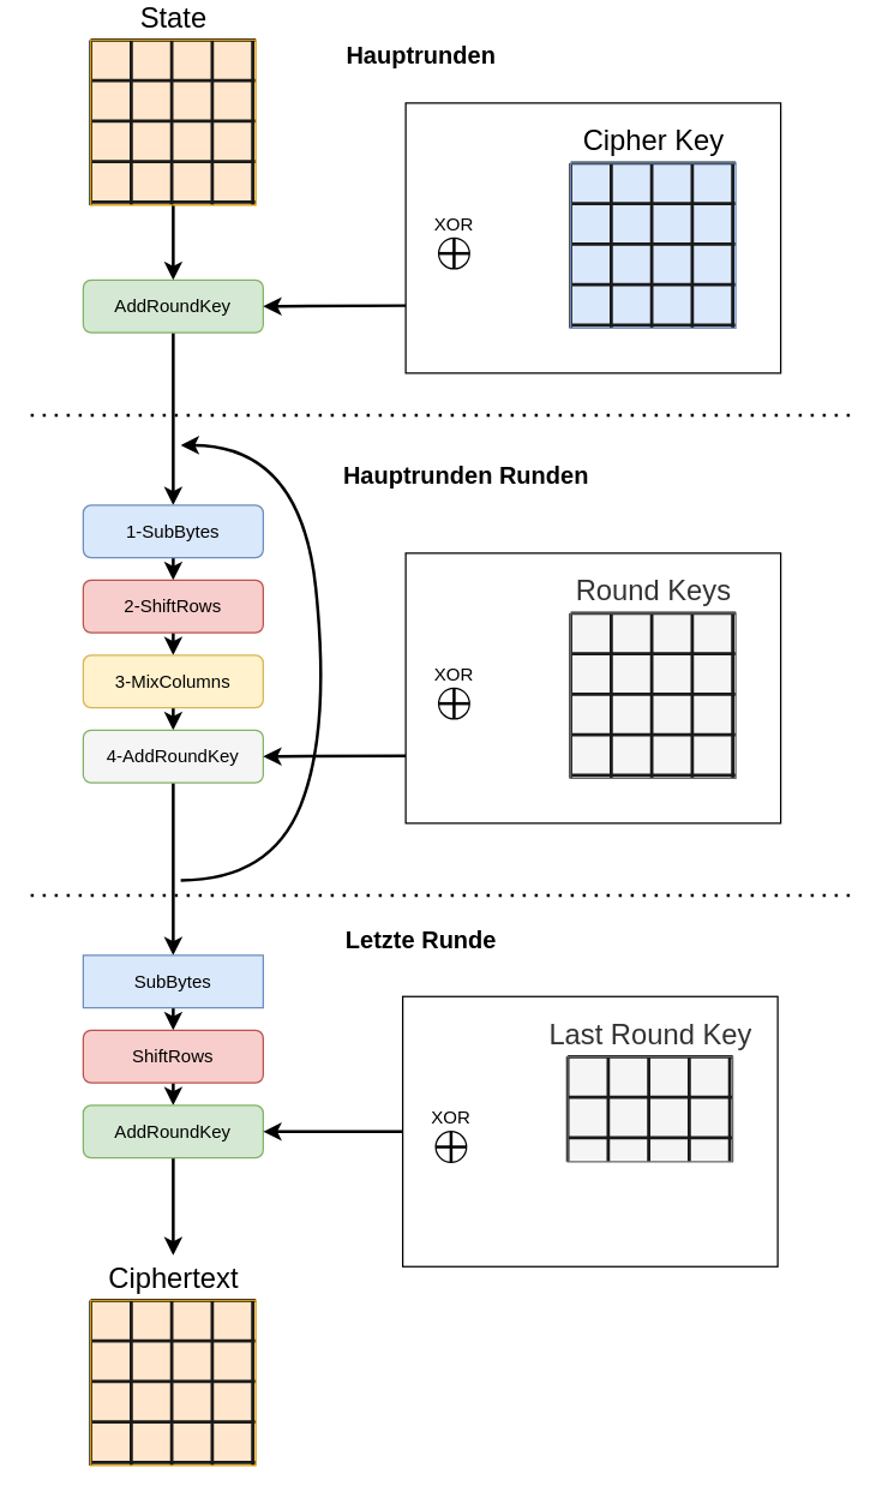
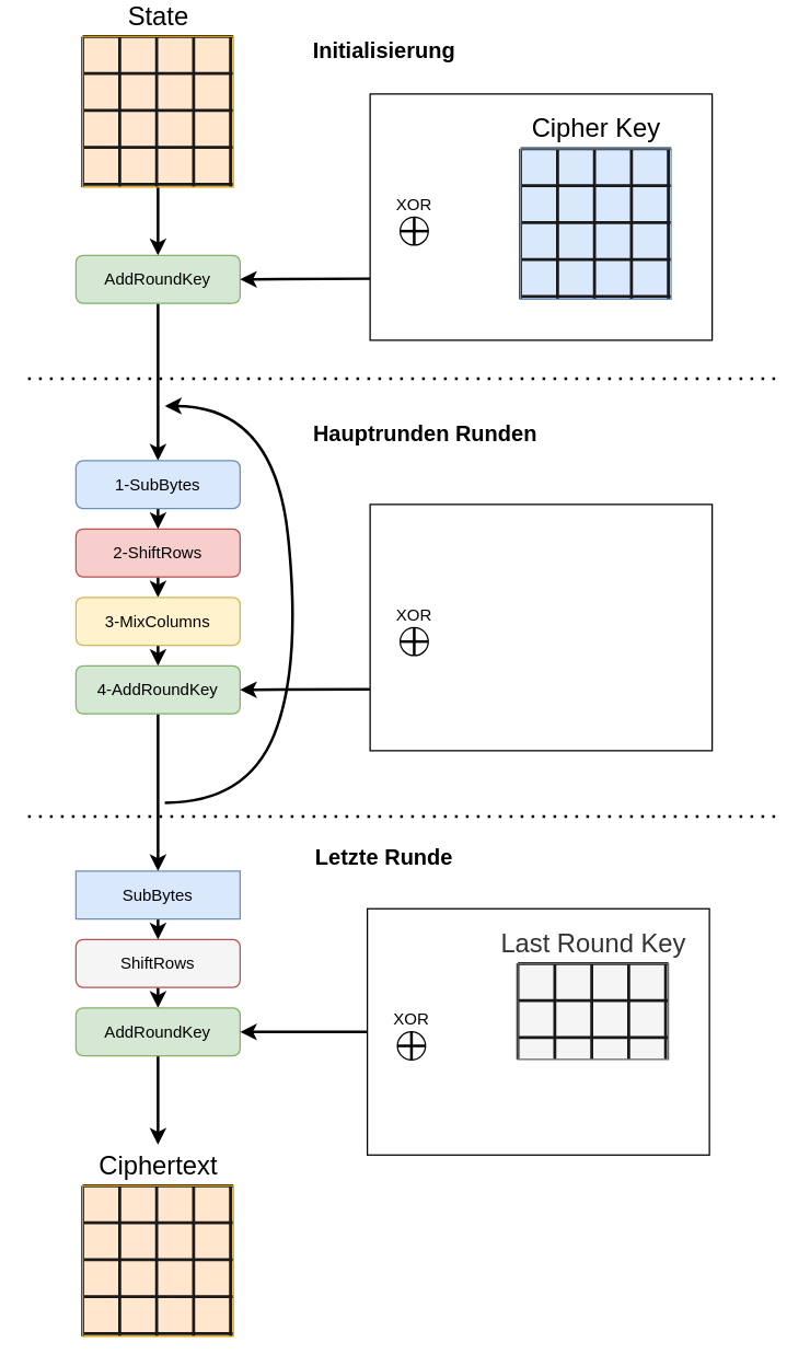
- <mxCell id="49" value="&lt;b style=&quot;font-size: 16px&quot;&gt;Hauptrunden&lt;/b&gt;" style="text;html=1;align=center;verticalAlign=middle;resizable=0;points=[];autosize=1;" vertex="1" parent="1"><mxGeometry x="220" y="20" width="120" height="20" as="geometry" /></mxCell>
+ <mxCell id="49" value="&lt;b style=&quot;font-size: 16px&quot;&gt;Initialisierung&lt;/b&gt;" style="text;html=1;align=center;verticalAlign=middle;resizable=0;points=[];autosize=1;" vertex="1" parent="1"><mxGeometry x="220" y="20" width="120" height="20" as="geometry" /></mxCell>
- <mxCell id="32" value="&lt;font style=&quot;font-size: 19px&quot;&gt;Round Keys&lt;/font&gt;" style="verticalLabelPosition=top;verticalAlign=bottom;html=1;shape=mxgraph.basic.patternFillRect;fillStyle=grid;step=27;fillStrokeWidth=2.2;fillStrokeColor=#1A1A1A;fillColor=#f5f5f5;strokeColor=#666666;labelPosition=center;align=center;fontColor=#333333;" vertex="1" parent="30"><mxGeometry x="110" y="40" width="110" height="110" as="geometry" /></mxCell>
- <mxCell id="14" value="4-AddRoundKey" style="rounded=1;whiteSpace=wrap;html=1;sketch=0;fillColor=#f5f5f5;strokeColor=#82b366;" vertex="1" parent="1"><mxGeometry x="55" y="480" width="120" height="35" as="geometry" /></mxCell>
+ <mxCell id="14" value="4-AddRoundKey" style="rounded=1;whiteSpace=wrap;html=1;sketch=0;fillColor=#d5e8d4;strokeColor=#82b366;" vertex="1" parent="1"><mxGeometry x="55" y="480" width="120" height="35" as="geometry" /></mxCell>
- <mxCell id="18" value="ShiftRows" style="rounded=1;whiteSpace=wrap;html=1;sketch=0;fillColor=#f8cecc;strokeColor=#b85450;" vertex="1" parent="1"><mxGeometry x="55" y="680" width="120" height="35" as="geometry" /></mxCell>
+ <mxCell id="18" value="ShiftRows" style="rounded=1;whiteSpace=wrap;html=1;sketch=0;fillColor=#f5f5f5;strokeColor=#b85450;" vertex="1" parent="1"><mxGeometry x="55" y="680" width="120" height="35" as="geometry" /></mxCell>
